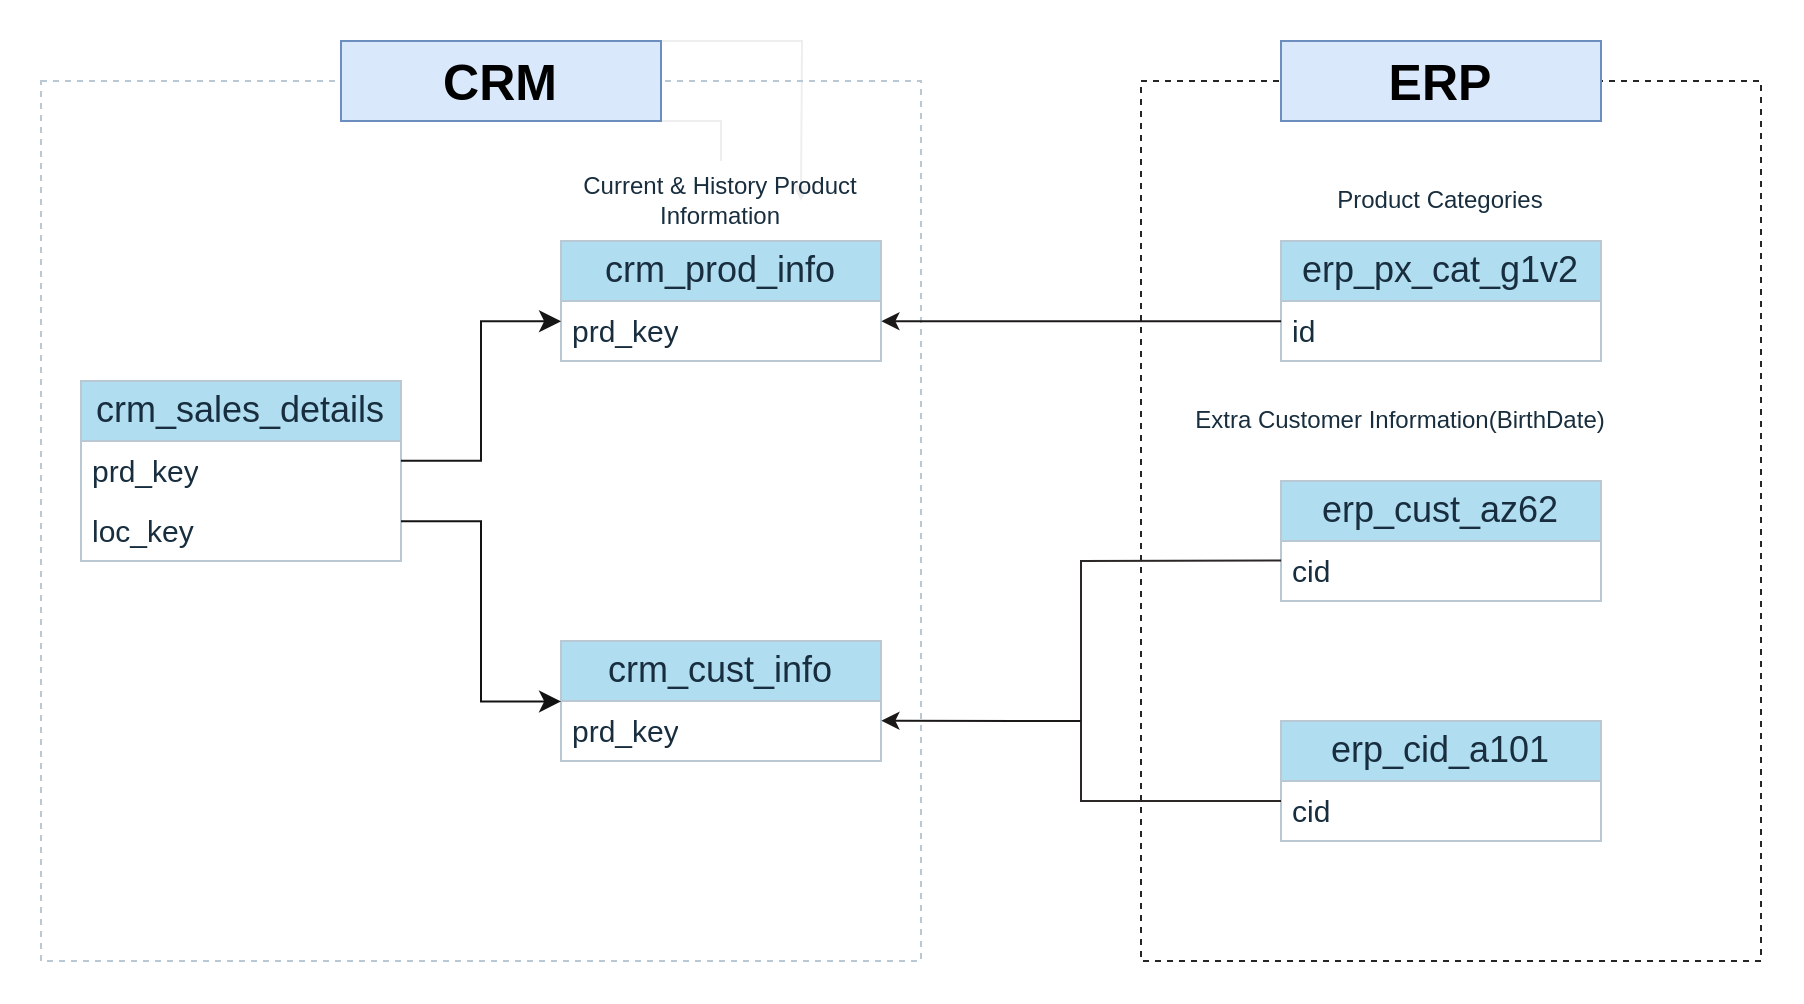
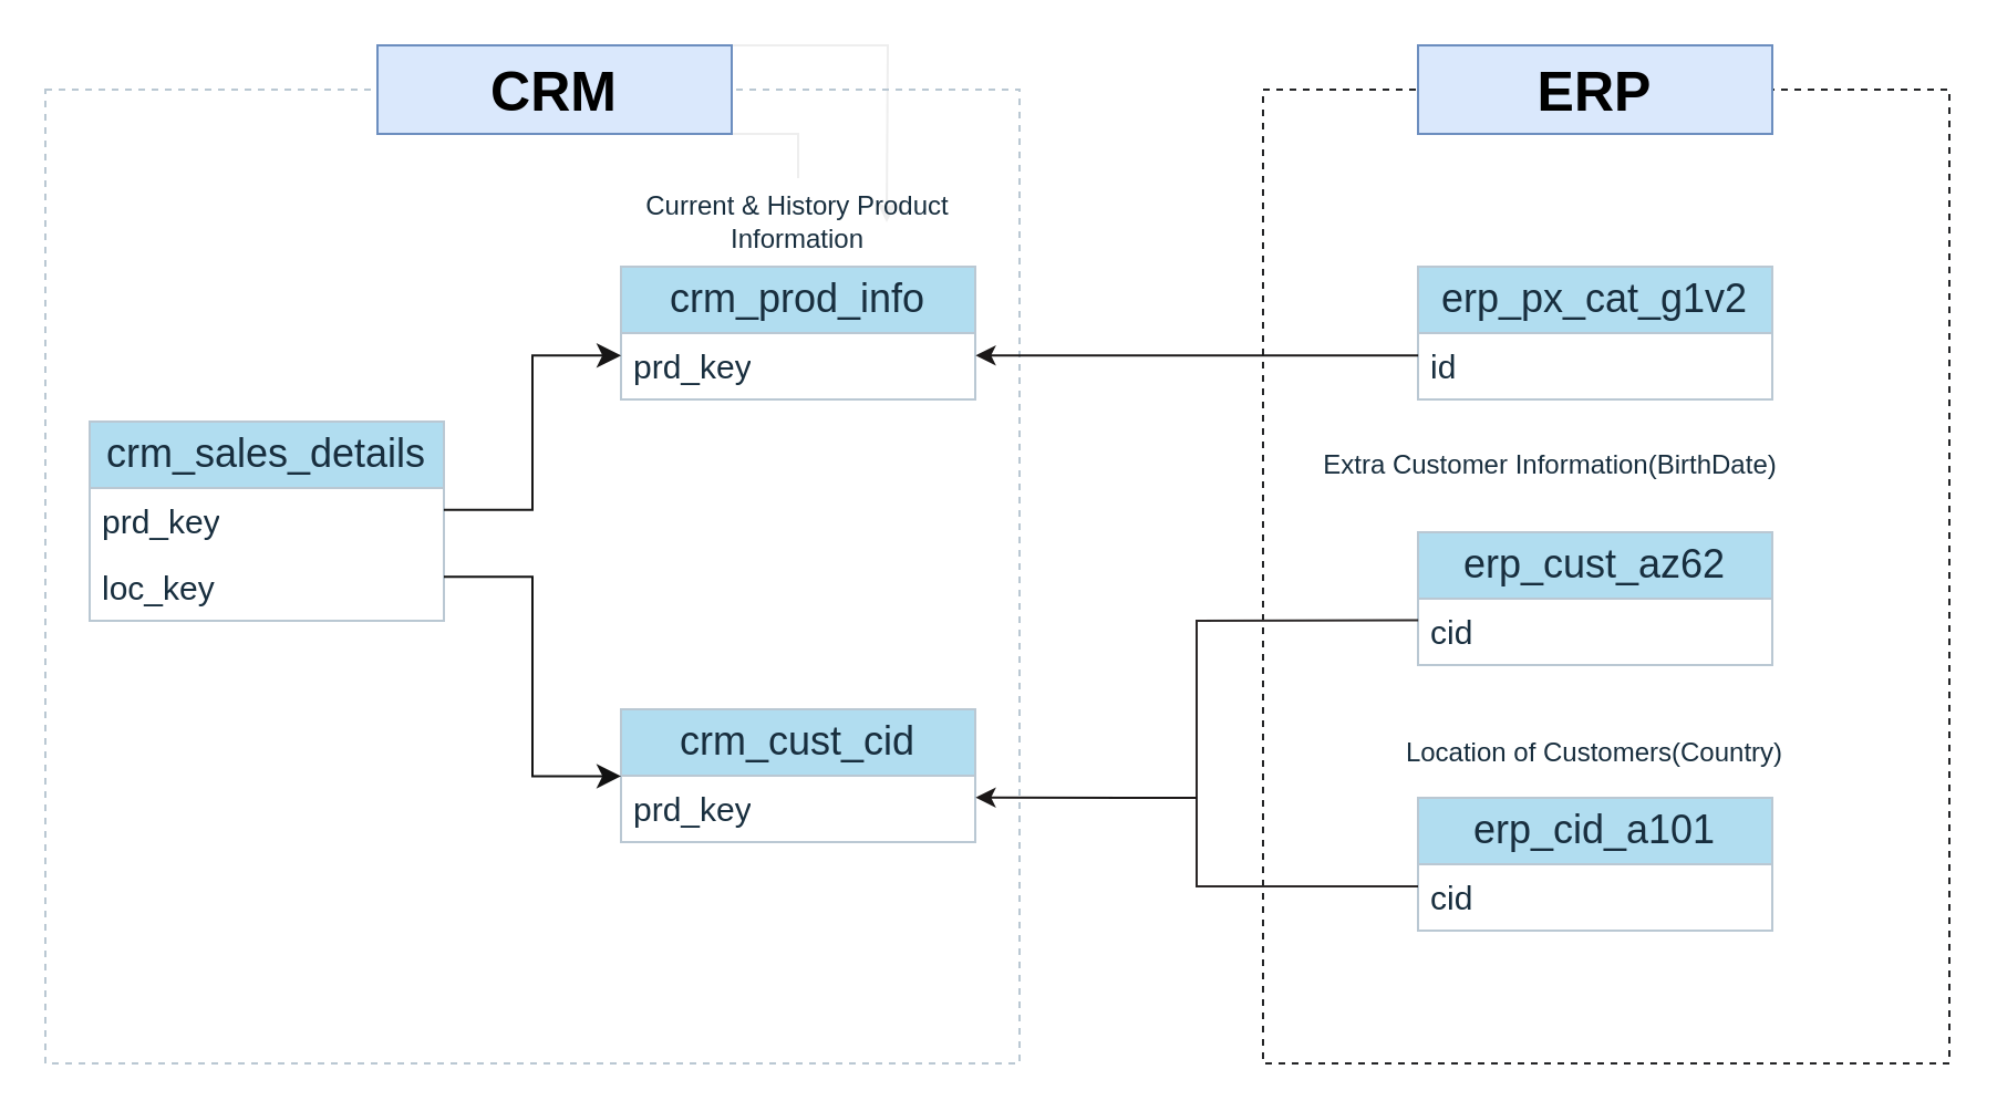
- <mxCell id="17" value="&lt;div&gt;Product Categories&lt;/div&gt;" style="text;html=1;align=center;verticalAlign=middle;whiteSpace=wrap;rounded=0;fontColor=#182E3E;" vertex="1" parent="1"><mxGeometry x="640" y="80" width="160" height="40" as="geometry" /></mxCell>
- <mxCell id="9" value="&lt;font style=&quot;font-size: 18px;&quot;&gt;crm_cust_info&lt;/font&gt;" style="swimlane;fontStyle=0;childLayout=stackLayout;horizontal=1;startSize=30;horizontalStack=0;resizeParent=1;resizeParentMax=0;resizeLast=0;collapsible=1;marginBottom=0;whiteSpace=wrap;html=1;labelBackgroundColor=none;fillColor=#B1DDF0;strokeColor=#BAC8D3;fontColor=#182E3E;" vertex="1" parent="1"><mxGeometry x="280" y="320" width="160" height="60" as="geometry" /></mxCell>
+ <mxCell id="9" value="&lt;font style=&quot;font-size: 18px;&quot;&gt;crm_cust_cid&lt;/font&gt;" style="swimlane;fontStyle=0;childLayout=stackLayout;horizontal=1;startSize=30;horizontalStack=0;resizeParent=1;resizeParentMax=0;resizeLast=0;collapsible=1;marginBottom=0;whiteSpace=wrap;html=1;labelBackgroundColor=none;fillColor=#B1DDF0;strokeColor=#BAC8D3;fontColor=#182E3E;" vertex="1" parent="1"><mxGeometry x="280" y="320" width="160" height="60" as="geometry" /></mxCell>
+ <mxCell id="19" value="&lt;div&gt;Location of Customers(Country)&lt;/div&gt;" style="text;html=1;align=center;verticalAlign=middle;whiteSpace=wrap;rounded=0;fontColor=#182E3E;" vertex="1" parent="1"><mxGeometry x="615" y="320" width="210" height="40" as="geometry" /></mxCell>
